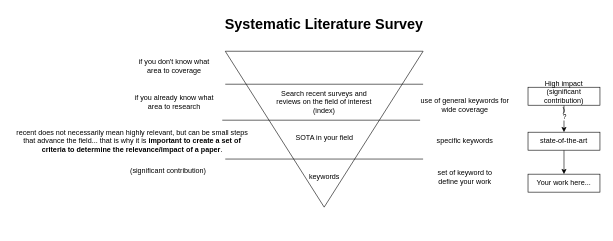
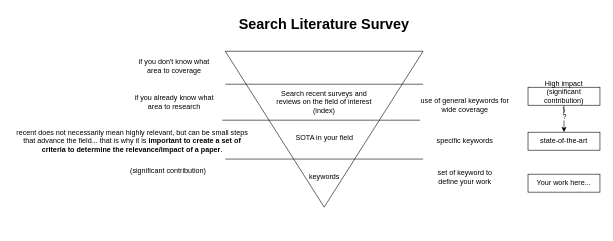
- <mxCell id="2" value="&lt;h1&gt;Systematic Literature Survey&lt;/h1&gt;" style="text;html=1;strokeColor=none;fillColor=none;spacing=5;spacingTop=-20;whiteSpace=wrap;overflow=hidden;rounded=0;align=center;" vertex="1" parent="1"><mxGeometry x="340" y="20" width="400" height="40" as="geometry" /></mxCell>
+ <mxCell id="2" value="&lt;h1&gt;Search Literature Survey&lt;/h1&gt;" style="text;html=1;strokeColor=none;fillColor=none;spacing=5;spacingTop=-20;whiteSpace=wrap;overflow=hidden;rounded=0;align=center;" vertex="1" parent="1"><mxGeometry x="340" y="20" width="400" height="40" as="geometry" /></mxCell>
- <mxCell id="17" style="edgeStyle=none;rounded=0;orthogonalLoop=1;jettySize=auto;html=1;exitX=0.5;exitY=1;exitDx=0;exitDy=0;entryX=0.5;entryY=0;entryDx=0;entryDy=0;" edge="1" parent="1" source="18" target="19"><mxGeometry relative="1" as="geometry" /></mxCell>
